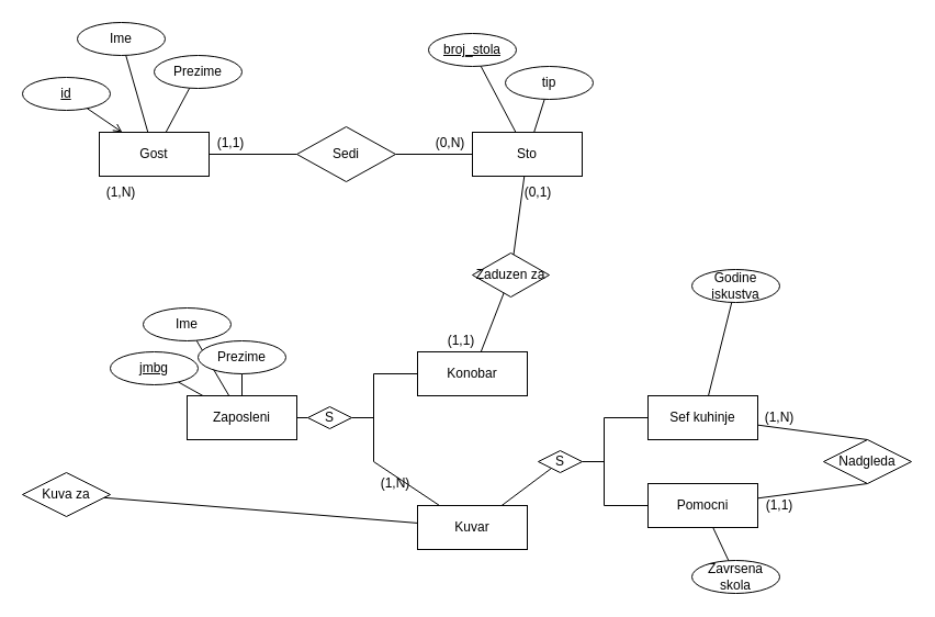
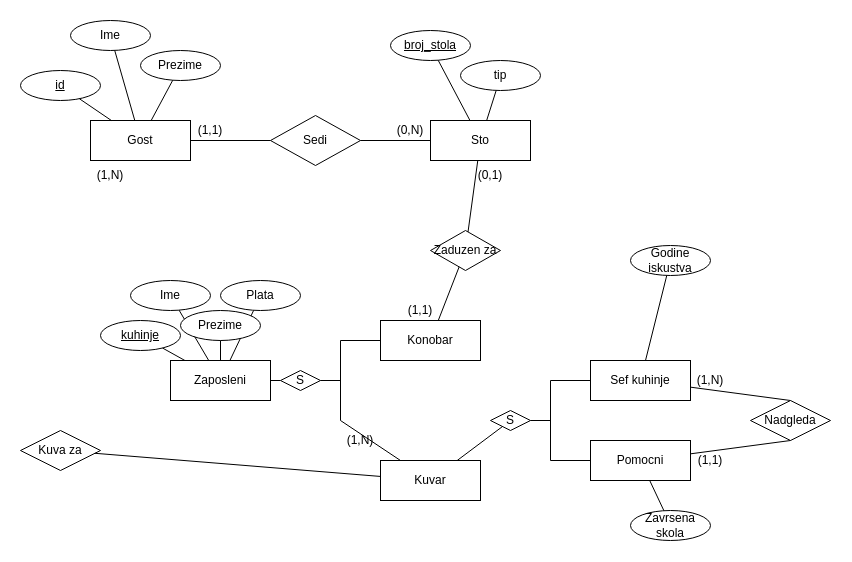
- <mxCell id="8" value="" style="endArrow=open;html=1;rounded=0;" edge="1" parent="1" source="7" target="4"><mxGeometry relative="1" as="geometry"><mxPoint x="158.563" y="69.652" as="sourcePoint" /><mxPoint x="188.235" y="120" as="targetPoint" /></mxGeometry></mxCell>
+ <mxCell id="8" value="" style="endArrow=none;html=1;rounded=0;" edge="1" parent="1" source="7" target="4"><mxGeometry relative="1" as="geometry"><mxPoint x="158.563" y="69.652" as="sourcePoint" /><mxPoint x="188.235" y="120" as="targetPoint" /></mxGeometry></mxCell>
+ <mxCell id="3" value="Plata" style="ellipse;whiteSpace=wrap;html=1;align=center;" vertex="1" parent="1"><mxGeometry x="220" y="280" width="80" height="30" as="geometry" /></mxCell>
- <mxCell id="24" value="jmbg" style="ellipse;whiteSpace=wrap;html=1;align=center;fontStyle=4;" vertex="1" parent="1"><mxGeometry x="100" y="320" width="80" height="30" as="geometry" /></mxCell>
+ <mxCell id="24" value="kuhinje" style="ellipse;whiteSpace=wrap;html=1;align=center;fontStyle=4;" vertex="1" parent="1"><mxGeometry x="100" y="320" width="80" height="30" as="geometry" /></mxCell>
+ <mxCell id="2" value="" style="endArrow=none;html=1;rounded=0;" edge="1" parent="1" source="3" target="21"><mxGeometry relative="1" as="geometry"><mxPoint x="245" y="470" as="sourcePoint" /><mxPoint x="230" y="400" as="targetPoint" /></mxGeometry></mxCell>
